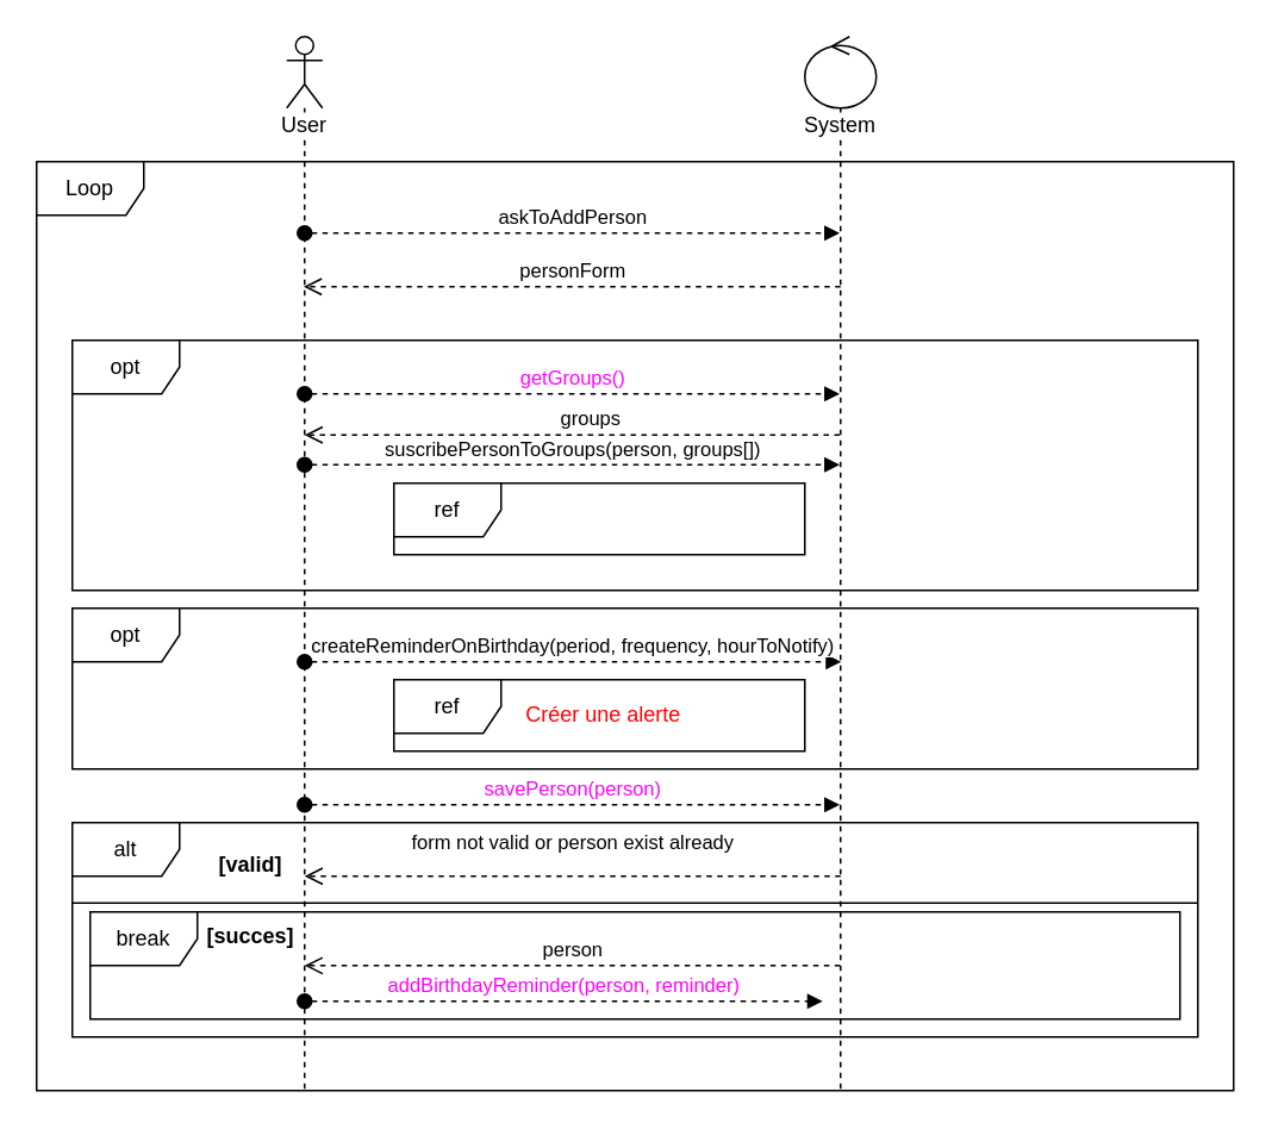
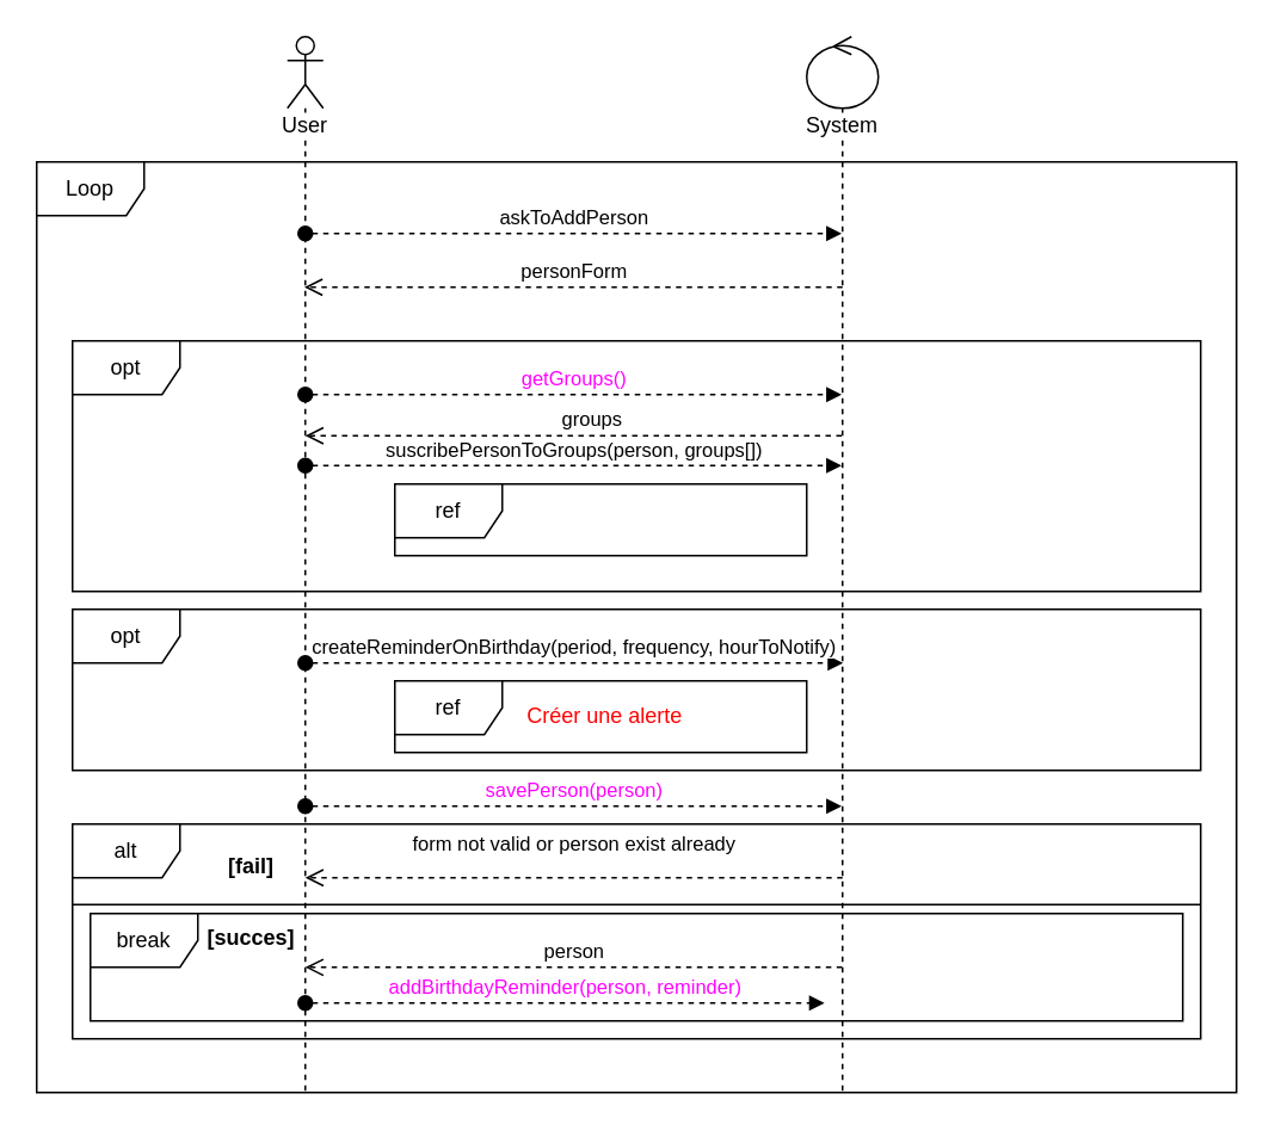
- <mxCell id="12" value="[valid]" style="text;align=center;fontStyle=1;verticalAlign=middle;spacingLeft=3;spacingRight=3;strokeColor=none;rotatable=0;points=[[0,0.5],[1,0.5]];portConstraint=eastwest;" vertex="1" parent="1"><mxGeometry x="100" y="470" width="80" height="26" as="geometry" /></mxCell>
+ <mxCell id="12" value="[fail]" style="text;align=center;fontStyle=1;verticalAlign=middle;spacingLeft=3;spacingRight=3;strokeColor=none;rotatable=0;points=[[0,0.5],[1,0.5]];portConstraint=eastwest;" vertex="1" parent="1"><mxGeometry x="100" y="470" width="80" height="26" as="geometry" /></mxCell>
